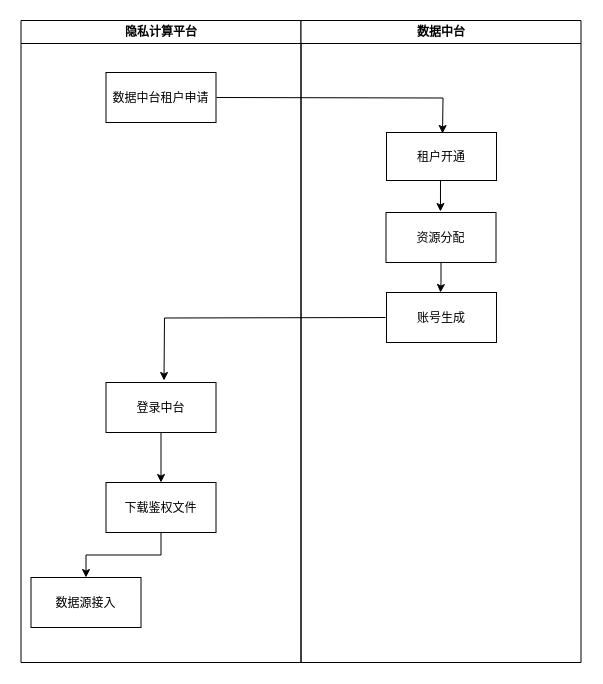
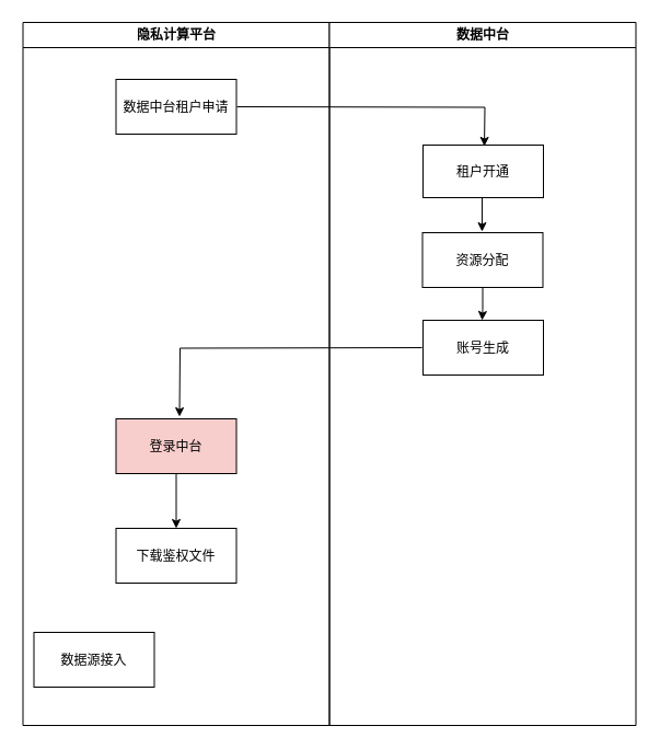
- <mxCell id="5" value="登录中台" style="" parent="2" vertex="1"><mxGeometry x="85" y="362" width="110" height="50" as="geometry" /></mxCell>
+ <mxCell id="5" value="登录中台" style="fillColor=#f8cecc;" parent="2" vertex="1"><mxGeometry x="85" y="362" width="110" height="50" as="geometry" /></mxCell>
- <mxCell id="6" style="edgeStyle=orthogonalEdgeStyle;rounded=0;orthogonalLoop=1;jettySize=auto;html=1;entryX=0.5;entryY=0;entryDx=0;entryDy=0;entryPerimeter=0;" edge="1" parent="2" source="7" target="8"><mxGeometry relative="1" as="geometry" /></mxCell>
